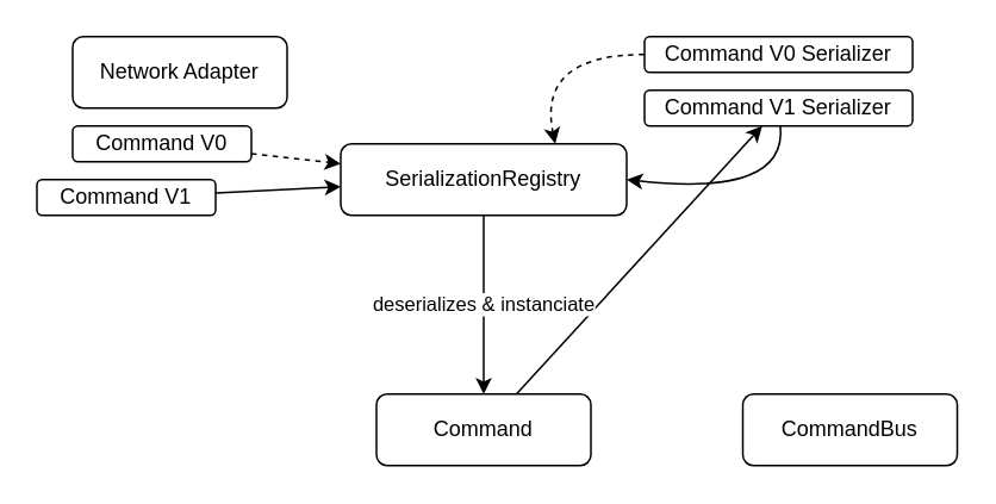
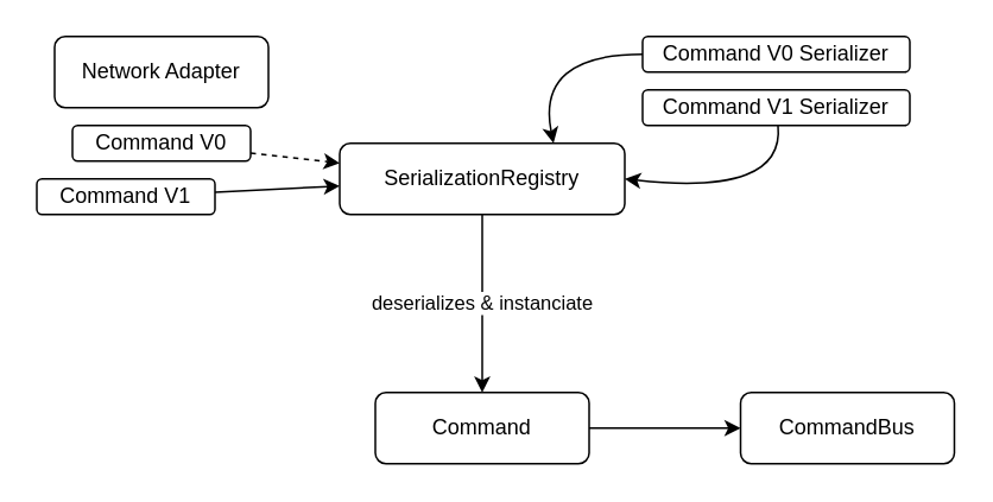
- <mxCell id="12" style="edgeStyle=none;curved=1;html=1;strokeColor=default;entryX=0.75;entryY=0;entryDx=0;entryDy=0;dashed=1;" edge="1" parent="1" source="13" target="5"><mxGeometry relative="1" as="geometry"><mxPoint x="270" y="80" as="targetPoint" /><Array as="points"><mxPoint x="300" y="30" /></Array></mxGeometry></mxCell>
+ <mxCell id="12" style="edgeStyle=none;curved=1;html=1;strokeColor=default;entryX=0.75;entryY=0;entryDx=0;entryDy=0;" edge="1" parent="1" source="13" target="5"><mxGeometry relative="1" as="geometry"><mxPoint x="270" y="80" as="targetPoint" /><Array as="points"><mxPoint x="300" y="30" /></Array></mxGeometry></mxCell>
- <mxCell id="10" value="Network Adapter" style="rounded=1;whiteSpace=wrap;html=1;" vertex="1" parent="1"><mxGeometry x="40" y="20" width="120" height="40" as="geometry" /></mxCell>
+ <mxCell id="10" value="Network Adapter" style="rounded=1;whiteSpace=wrap;html=1;" vertex="1" parent="1"><mxGeometry x="30" y="20" width="120" height="40" as="geometry" /></mxCell>
- <mxCell id="2" style="edgeStyle=none;html=1;" edge="1" parent="1" source="3" target="15"><mxGeometry relative="1" as="geometry" /></mxCell>
+ <mxCell id="2" style="edgeStyle=none;html=1;" edge="1" parent="1" source="3" target="11"><mxGeometry relative="1" as="geometry" /></mxCell>
